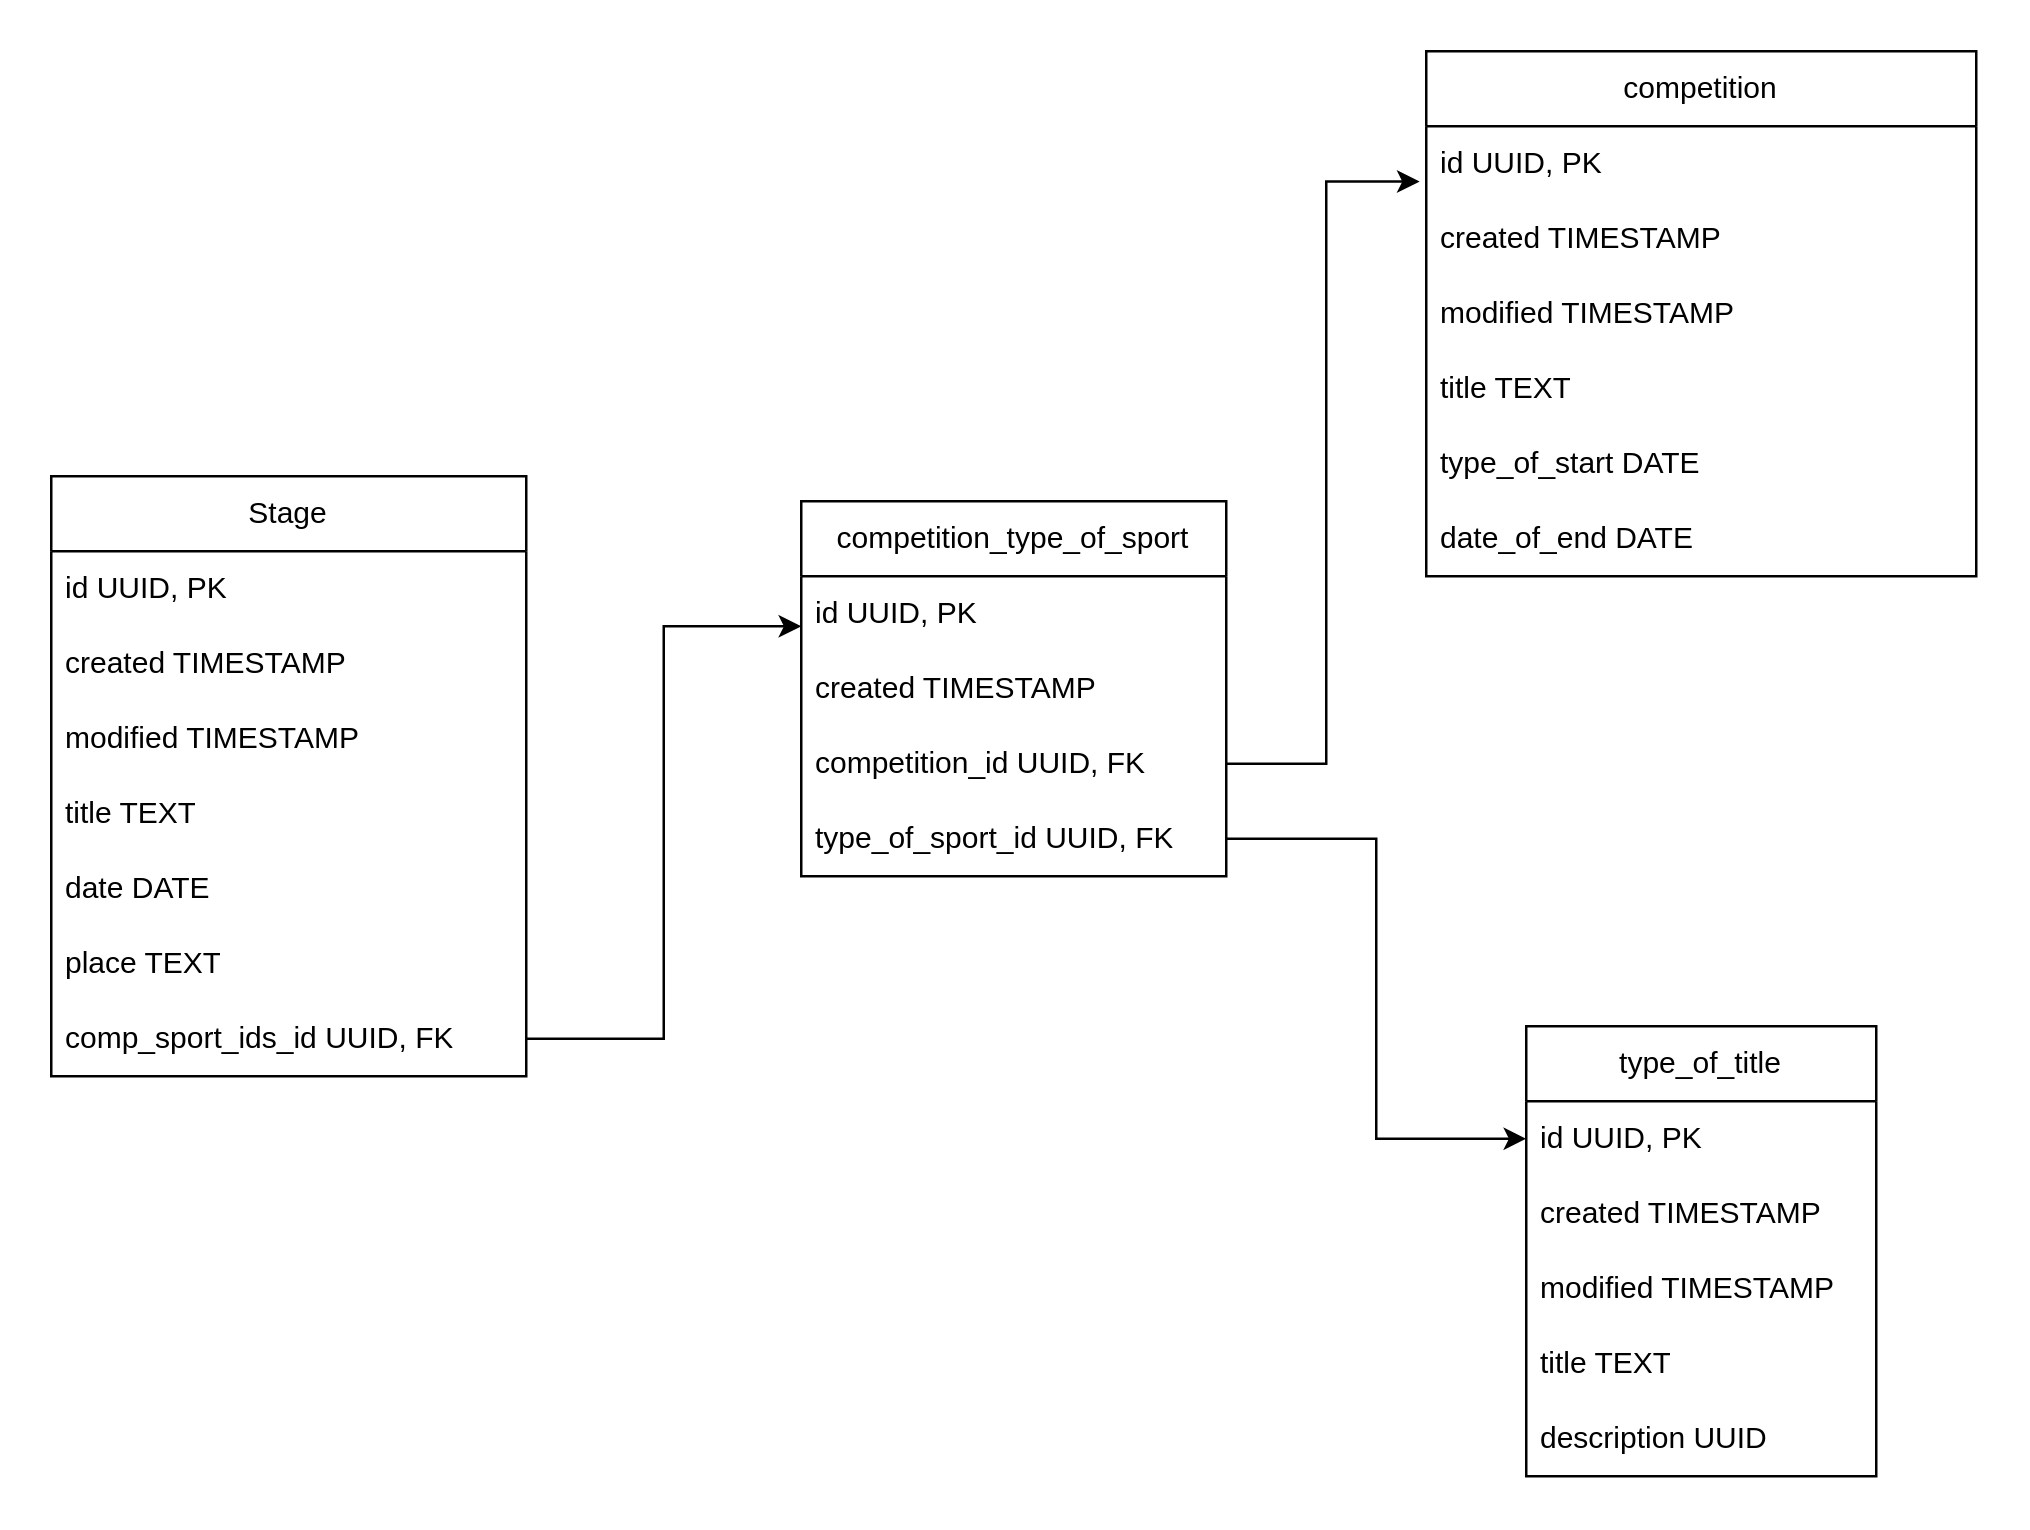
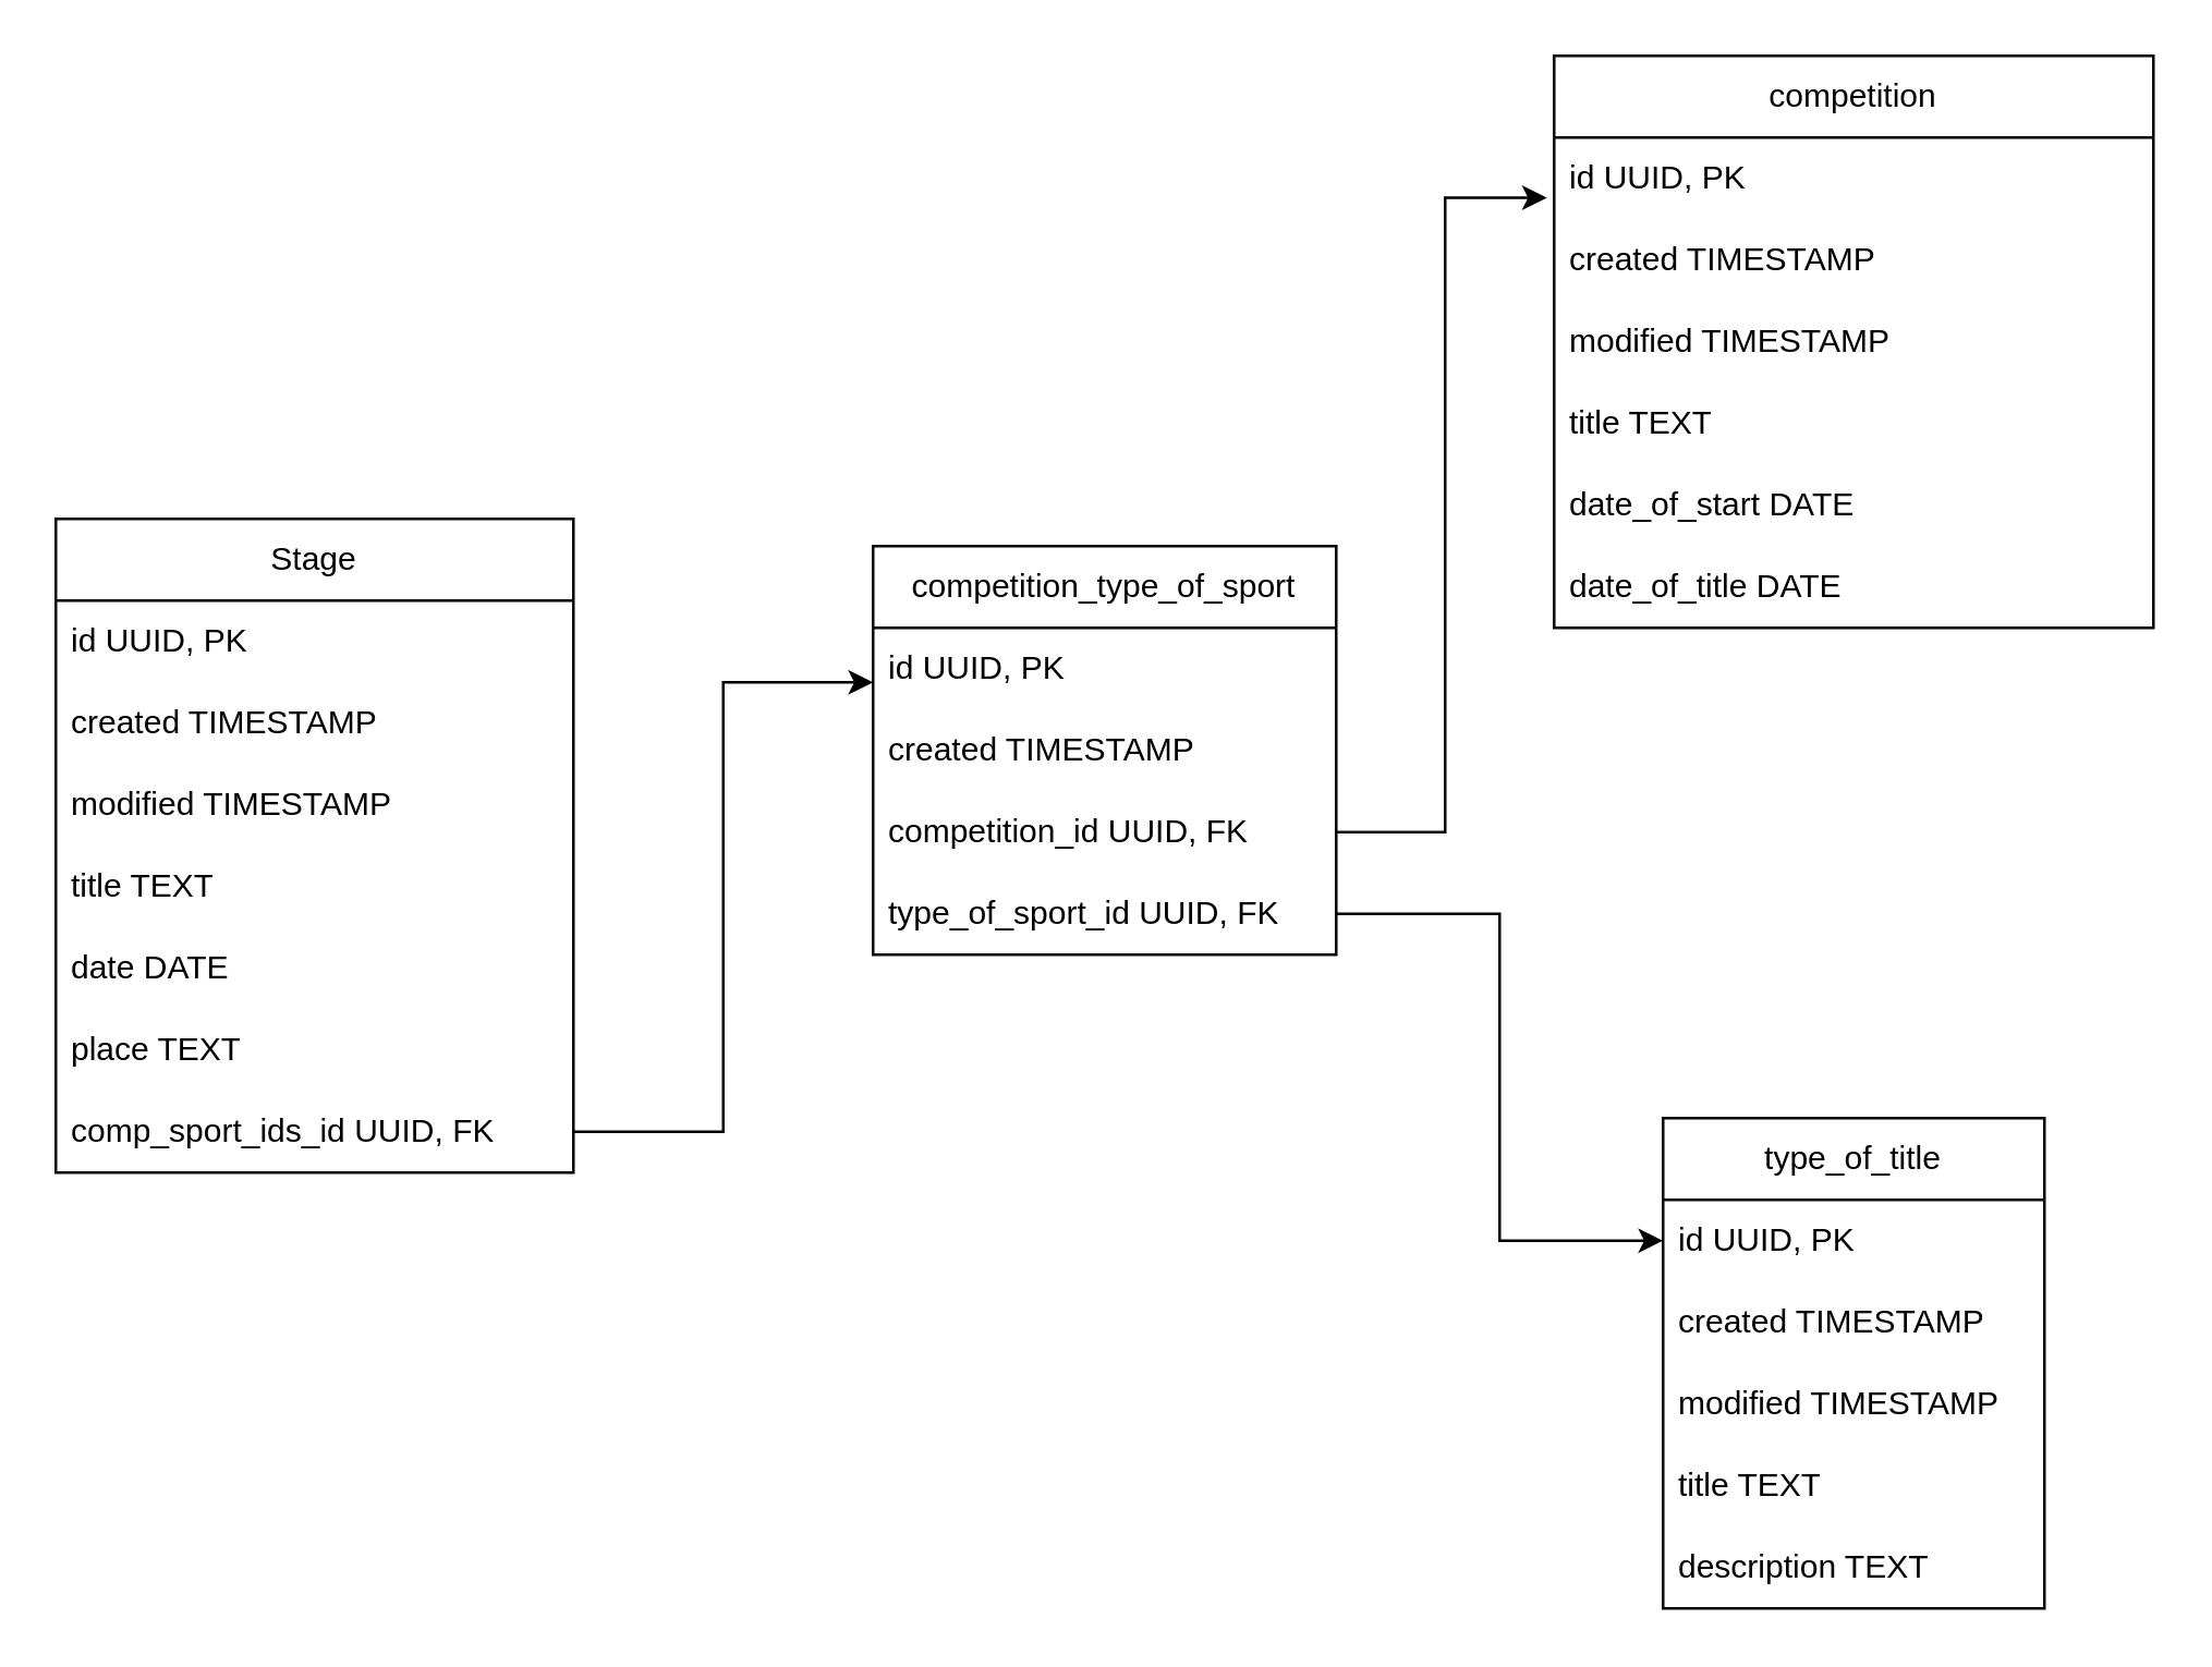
- <mxCell id="20" value="type_of_start DATE" style="text;strokeColor=none;fillColor=none;align=left;verticalAlign=middle;spacingLeft=4;spacingRight=4;overflow=hidden;points=[[0,0.5],[1,0.5]];portConstraint=eastwest;rotatable=0;whiteSpace=wrap;html=1;" vertex="1" parent="15"><mxGeometry y="150" width="220" height="30" as="geometry" /></mxCell>
+ <mxCell id="20" value="date_of_start DATE" style="text;strokeColor=none;fillColor=none;align=left;verticalAlign=middle;spacingLeft=4;spacingRight=4;overflow=hidden;points=[[0,0.5],[1,0.5]];portConstraint=eastwest;rotatable=0;whiteSpace=wrap;html=1;" vertex="1" parent="15"><mxGeometry y="150" width="220" height="30" as="geometry" /></mxCell>
- <mxCell id="21" value="date_of_end DATE" style="text;strokeColor=none;fillColor=none;align=left;verticalAlign=middle;spacingLeft=4;spacingRight=4;overflow=hidden;points=[[0,0.5],[1,0.5]];portConstraint=eastwest;rotatable=0;whiteSpace=wrap;html=1;" vertex="1" parent="15"><mxGeometry y="180" width="220" height="30" as="geometry" /></mxCell>
+ <mxCell id="21" value="date_of_title DATE" style="text;strokeColor=none;fillColor=none;align=left;verticalAlign=middle;spacingLeft=4;spacingRight=4;overflow=hidden;points=[[0,0.5],[1,0.5]];portConstraint=eastwest;rotatable=0;whiteSpace=wrap;html=1;" vertex="1" parent="15"><mxGeometry y="180" width="220" height="30" as="geometry" /></mxCell>
- <mxCell id="27" value="description UUID" style="text;strokeColor=none;fillColor=none;align=left;verticalAlign=middle;spacingLeft=4;spacingRight=4;overflow=hidden;points=[[0,0.5],[1,0.5]];portConstraint=eastwest;rotatable=0;whiteSpace=wrap;html=1;" vertex="1" parent="22"><mxGeometry y="150" width="140" height="30" as="geometry" /></mxCell>
+ <mxCell id="27" value="description TEXT" style="text;strokeColor=none;fillColor=none;align=left;verticalAlign=middle;spacingLeft=4;spacingRight=4;overflow=hidden;points=[[0,0.5],[1,0.5]];portConstraint=eastwest;rotatable=0;whiteSpace=wrap;html=1;" vertex="1" parent="22"><mxGeometry y="150" width="140" height="30" as="geometry" /></mxCell>
